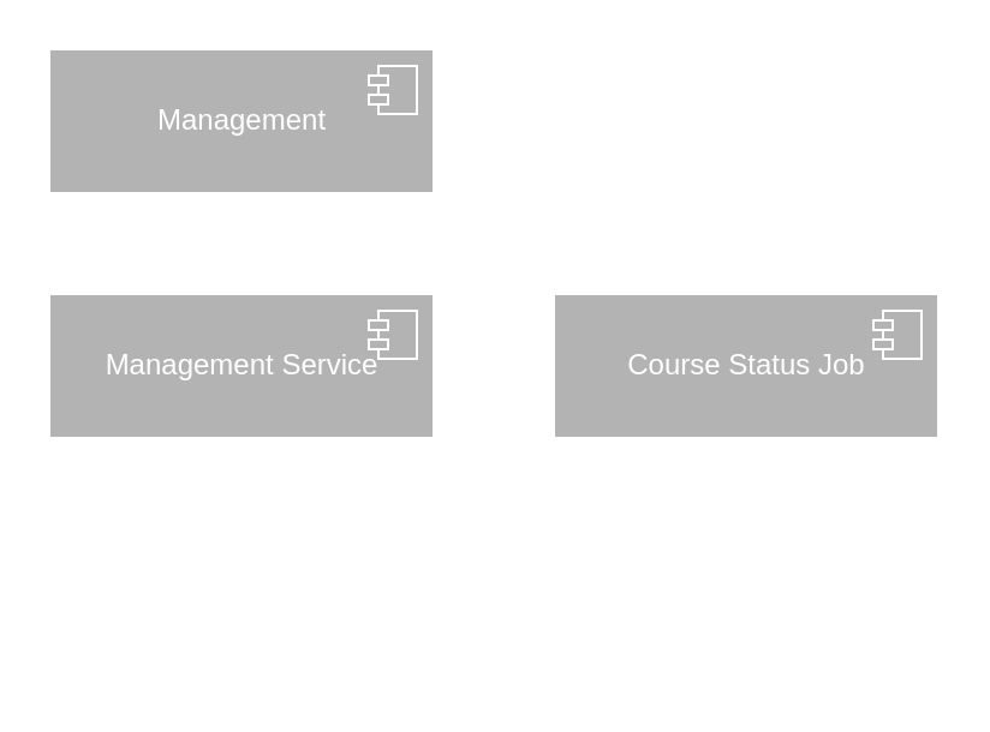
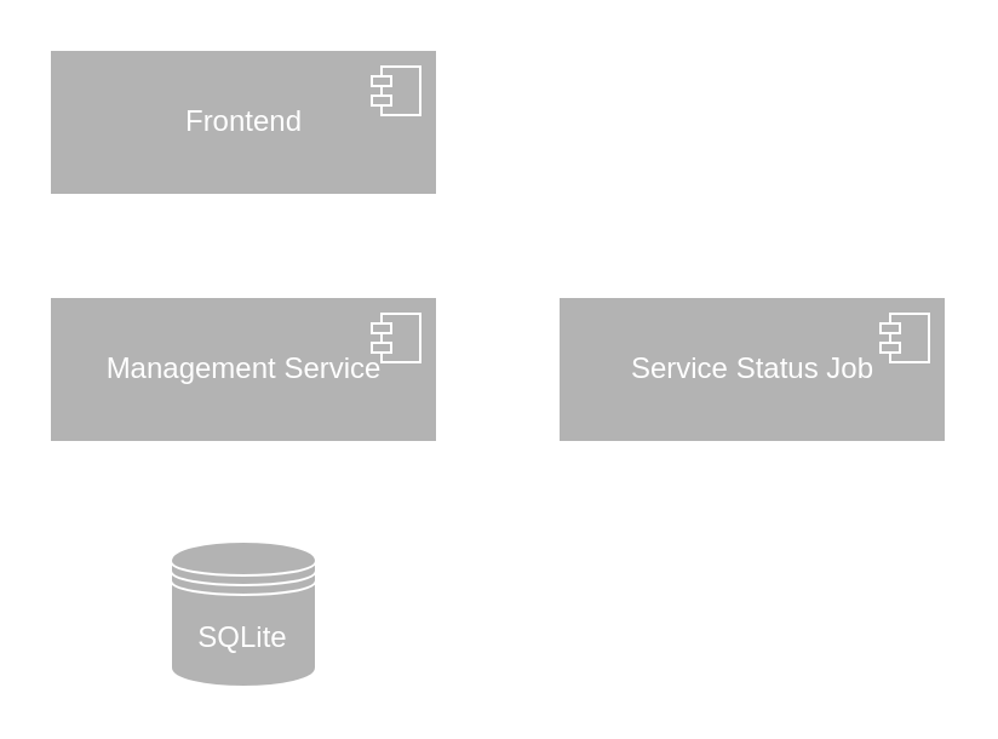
- <mxCell id="7" value="Management" style="html=1;dropTarget=0;fillColor=#B3B3B3;fontColor=#FFFFFF;strokeColor=#FFFFFF;" vertex="1" parent="1"><mxGeometry x="20" y="20" width="160" height="60" as="geometry" /></mxCell>
+ <mxCell id="7" value="Frontend" style="html=1;dropTarget=0;fillColor=#B3B3B3;fontColor=#FFFFFF;strokeColor=#FFFFFF;" vertex="1" parent="1"><mxGeometry x="20" y="20" width="160" height="60" as="geometry" /></mxCell>
- <mxCell id="9" value="Course Status Job" style="html=1;dropTarget=0;fillColor=#B3B3B3;fontColor=#FFFFFF;strokeColor=#FFFFFF;" vertex="1" parent="1"><mxGeometry x="230" y="122" width="160" height="60" as="geometry" /></mxCell>
+ <mxCell id="9" value="Service Status Job" style="html=1;dropTarget=0;fillColor=#B3B3B3;fontColor=#FFFFFF;strokeColor=#FFFFFF;" vertex="1" parent="1"><mxGeometry x="230" y="122" width="160" height="60" as="geometry" /></mxCell>
+ <mxCell id="5" value="SQLite" style="shape=datastore;whiteSpace=wrap;html=1;strokeColor=#FFFFFF;fontColor=#FFFFFF;fillColor=#B3B3B3;" vertex="1" parent="1"><mxGeometry x="70" y="223" width="60" height="60" as="geometry" /></mxCell>
